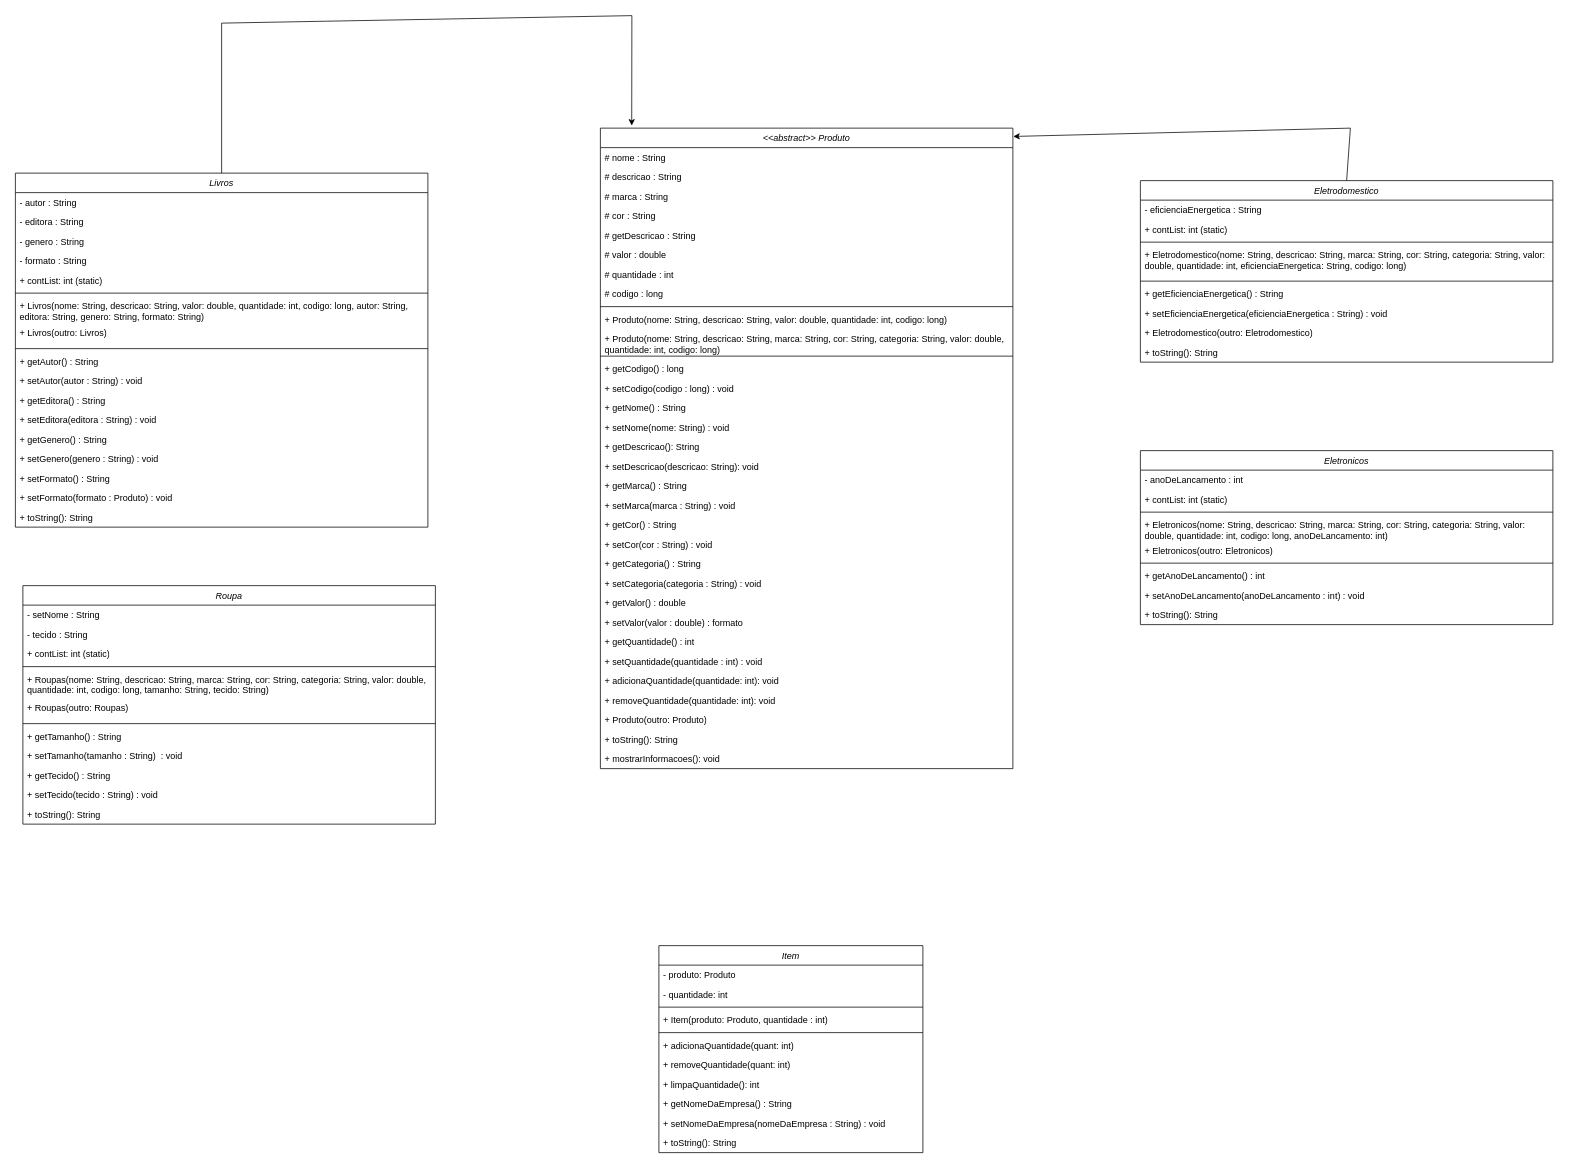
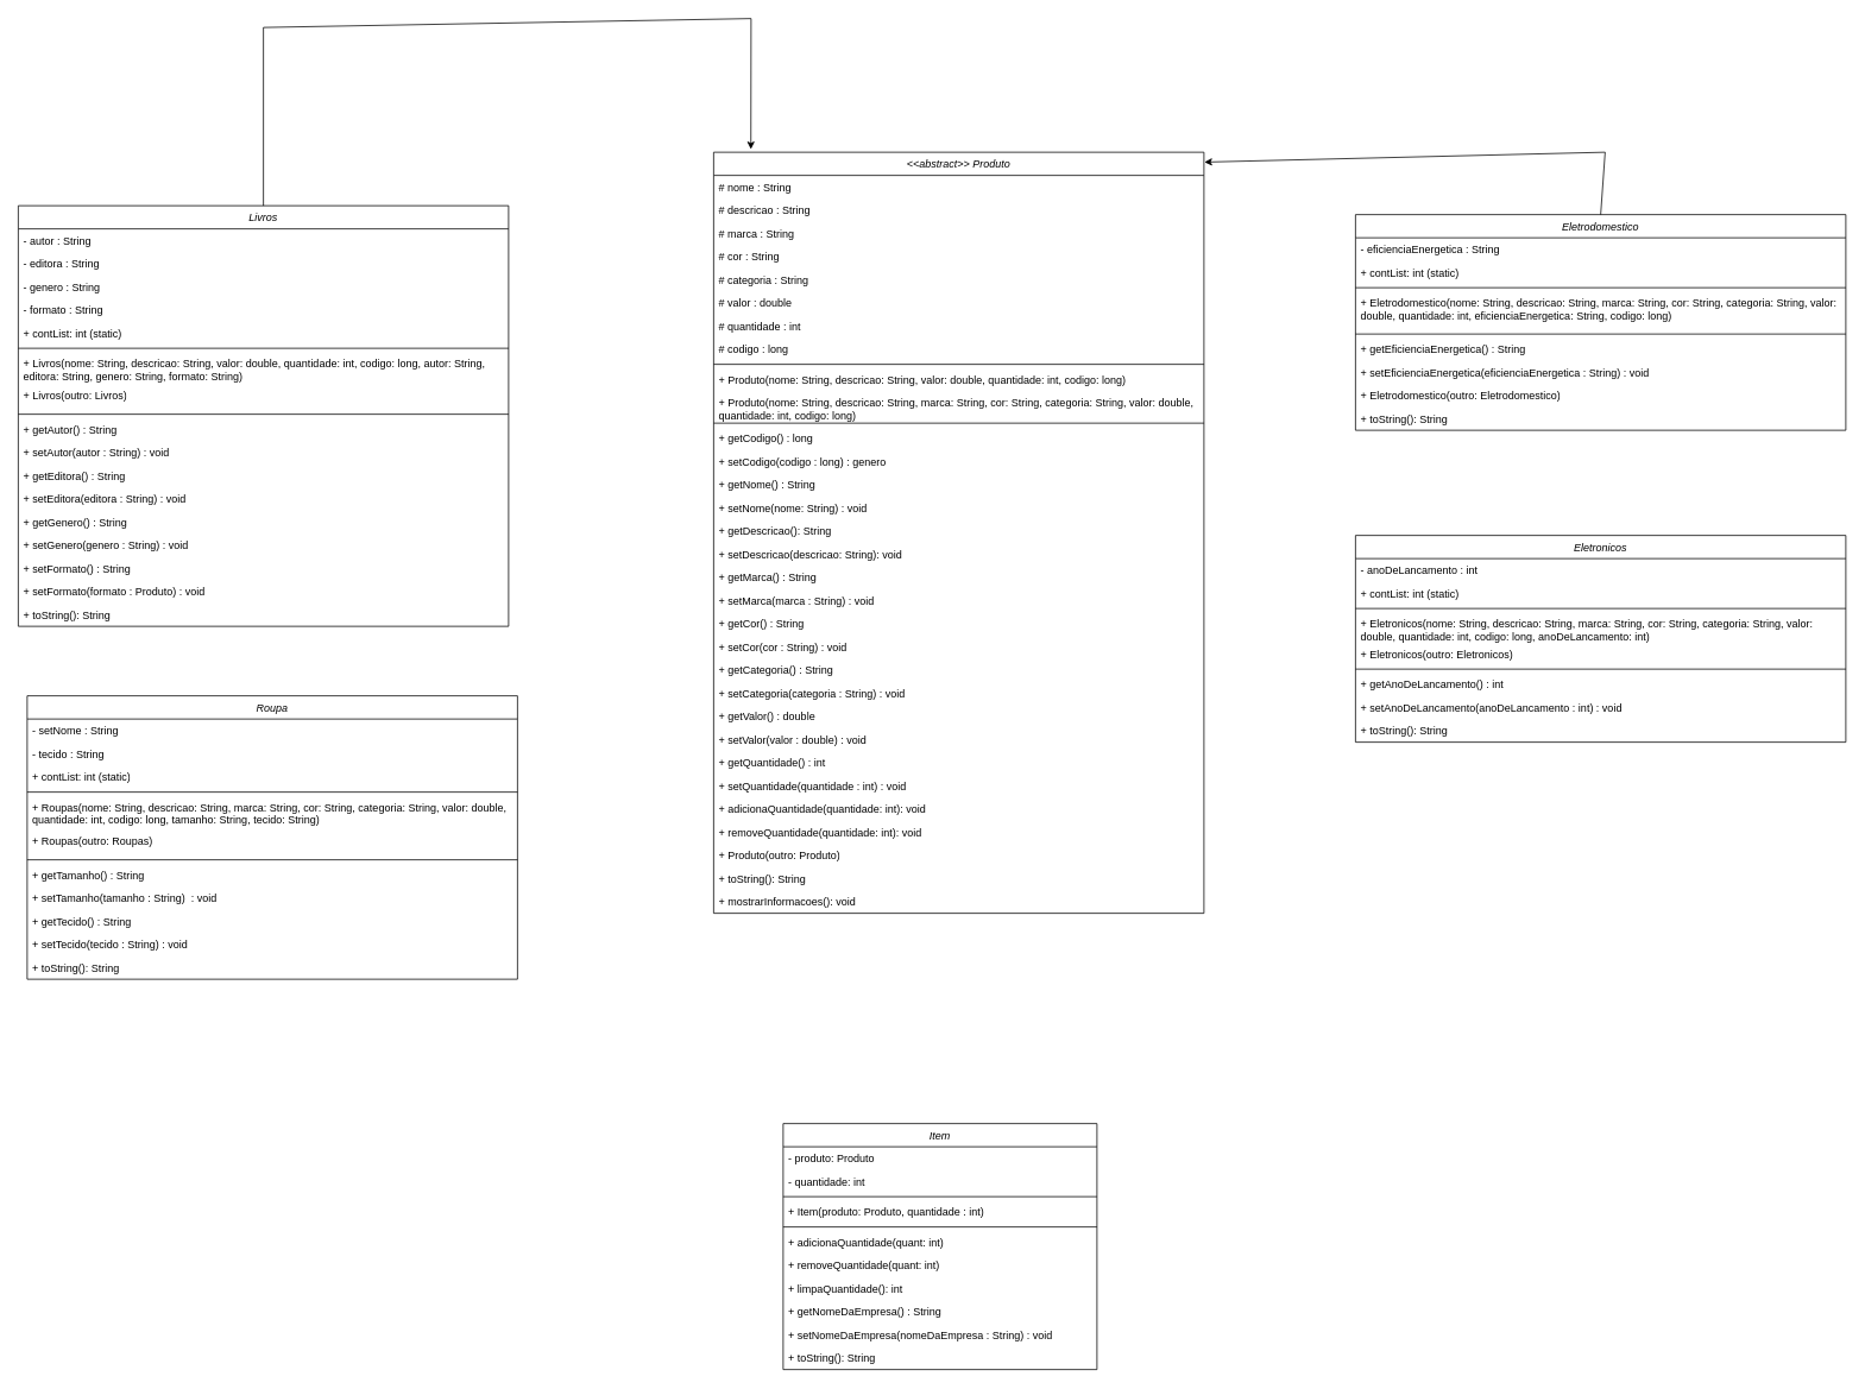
- <mxCell id="7" value="# getDescricao : String" style="text;align=left;verticalAlign=top;spacingLeft=4;spacingRight=4;overflow=hidden;rotatable=0;points=[[0,0.5],[1,0.5]];portConstraint=eastwest;rounded=0;shadow=0;html=0;" parent="2" vertex="1"><mxGeometry y="130" width="550" height="26" as="geometry" /></mxCell>
+ <mxCell id="7" value="# categoria : String" style="text;align=left;verticalAlign=top;spacingLeft=4;spacingRight=4;overflow=hidden;rotatable=0;points=[[0,0.5],[1,0.5]];portConstraint=eastwest;rounded=0;shadow=0;html=0;" parent="2" vertex="1"><mxGeometry y="130" width="550" height="26" as="geometry" /></mxCell>
- <mxCell id="16" value="+ setCodigo(codigo : long) : void" style="text;align=left;verticalAlign=top;spacingLeft=4;spacingRight=4;overflow=hidden;rotatable=0;points=[[0,0.5],[1,0.5]];portConstraint=eastwest;rounded=0;shadow=0;html=0;" parent="2" vertex="1"><mxGeometry y="334" width="550" height="26" as="geometry" /></mxCell>
+ <mxCell id="16" value="+ setCodigo(codigo : long) : genero" style="text;align=left;verticalAlign=top;spacingLeft=4;spacingRight=4;overflow=hidden;rotatable=0;points=[[0,0.5],[1,0.5]];portConstraint=eastwest;rounded=0;shadow=0;html=0;" parent="2" vertex="1"><mxGeometry y="334" width="550" height="26" as="geometry" /></mxCell>
- <mxCell id="28" value="+ setValor(valor : double) : formato" style="text;align=left;verticalAlign=top;spacingLeft=4;spacingRight=4;overflow=hidden;rotatable=0;points=[[0,0.5],[1,0.5]];portConstraint=eastwest;rounded=0;shadow=0;html=0;" parent="2" vertex="1"><mxGeometry y="646" width="550" height="26" as="geometry" /></mxCell>
+ <mxCell id="28" value="+ setValor(valor : double) : void" style="text;align=left;verticalAlign=top;spacingLeft=4;spacingRight=4;overflow=hidden;rotatable=0;points=[[0,0.5],[1,0.5]];portConstraint=eastwest;rounded=0;shadow=0;html=0;" parent="2" vertex="1"><mxGeometry y="646" width="550" height="26" as="geometry" /></mxCell>
